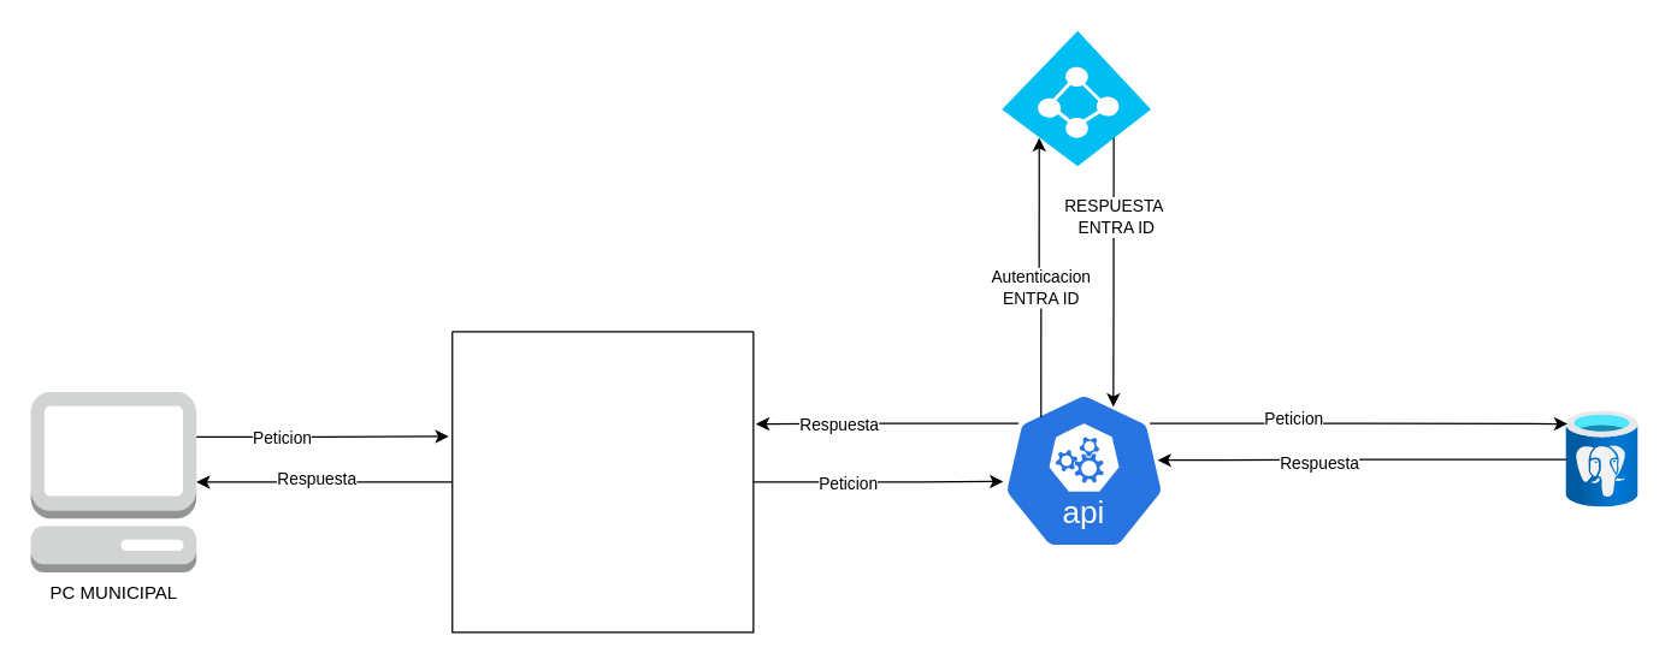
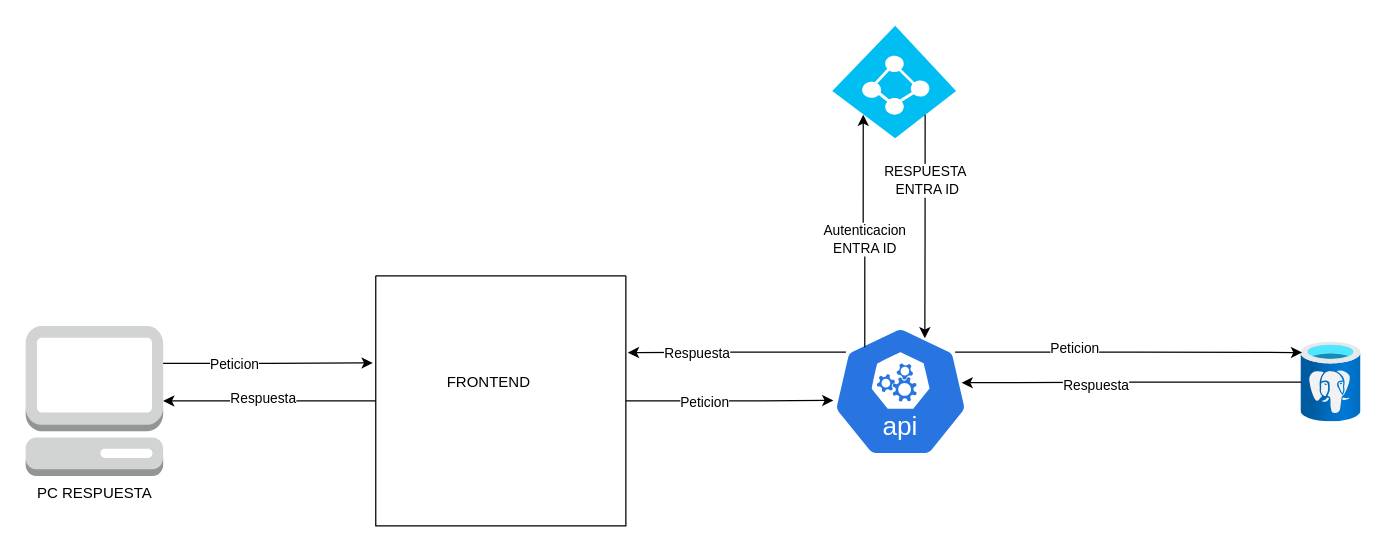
+ <mxCell id="5" value="FRONTEND" style="text;html=1;align=center;verticalAlign=middle;resizable=0;points=[];autosize=1;strokeColor=none;fillColor=none;" vertex="1" parent="4"><mxGeometry x="45" y="70" width="90" height="30" as="geometry" /></mxCell>
- <mxCell id="2" value="PC MUNICIPAL" style="outlineConnect=0;dashed=0;verticalLabelPosition=bottom;verticalAlign=top;align=center;html=1;shape=mxgraph.aws3.management_console;fillColor=#D2D3D3;gradientColor=none;" vertex="1" parent="1"><mxGeometry x="20" y="260" width="110" height="120" as="geometry" /></mxCell>
+ <mxCell id="2" value="PC RESPUESTA" style="outlineConnect=0;dashed=0;verticalLabelPosition=bottom;verticalAlign=top;align=center;html=1;shape=mxgraph.aws3.management_console;fillColor=#D2D3D3;gradientColor=none;" vertex="1" parent="1"><mxGeometry x="20" y="260" width="110" height="120" as="geometry" /></mxCell>
